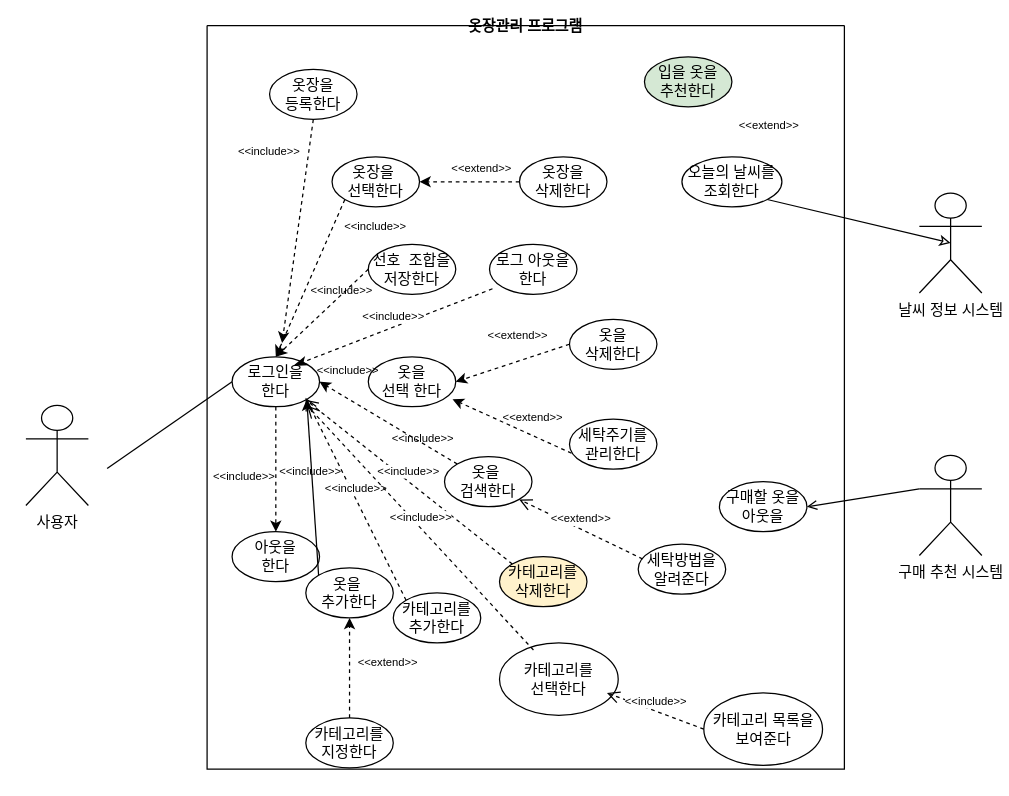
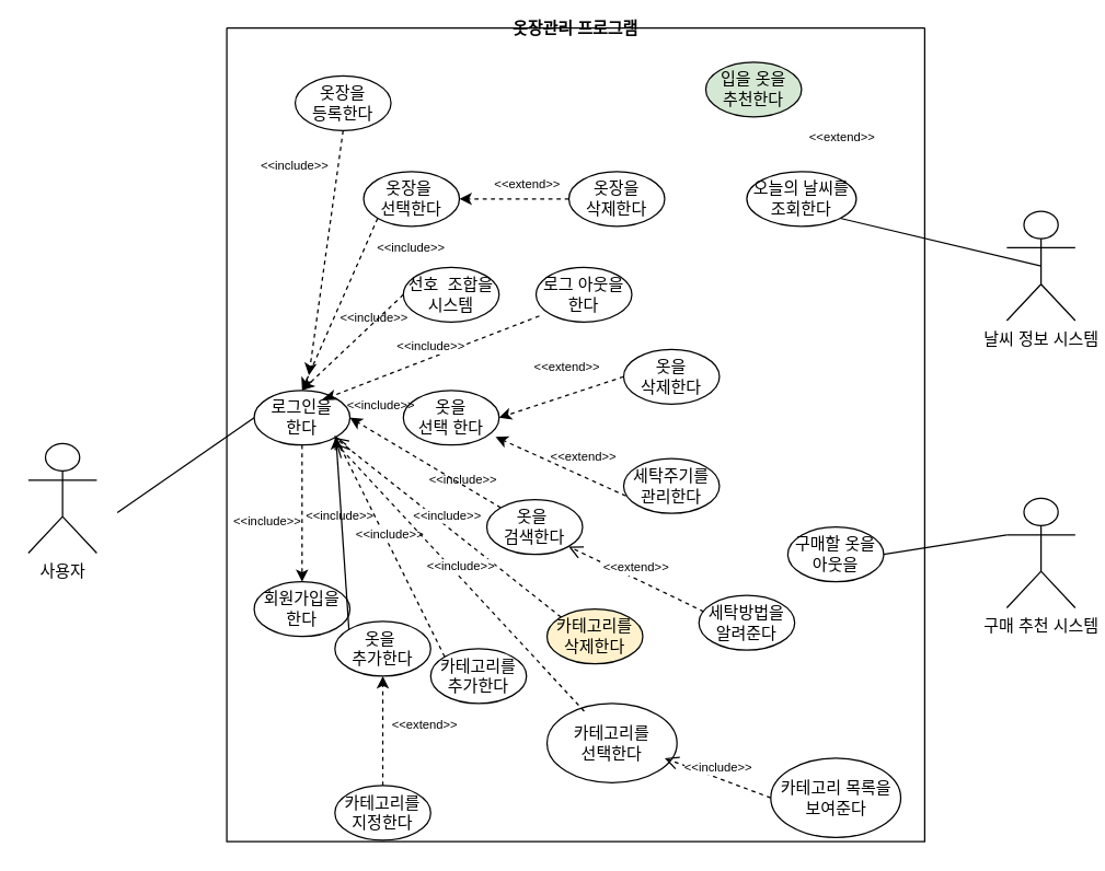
- <mxCell id="51" style="rounded=0;orthogonalLoop=1;jettySize=auto;html=1;exitX=1;exitY=1;exitDx=0;exitDy=0;entryX=0.5;entryY=0.5;entryDx=0;entryDy=0;entryPerimeter=0;fontSize=9;endArrow=classic;endFill=0;" parent="1" source="20" target="3" edge="1"><mxGeometry relative="1" as="geometry" /></mxCell>
+ <mxCell id="51" style="rounded=0;orthogonalLoop=1;jettySize=auto;html=1;exitX=1;exitY=1;exitDx=0;exitDy=0;entryX=0.5;entryY=0.5;entryDx=0;entryDy=0;entryPerimeter=0;fontSize=9;endArrow=none;endFill=0;" parent="1" source="20" target="3" edge="1"><mxGeometry relative="1" as="geometry" /></mxCell>
- <mxCell id="13" value="선호&amp;nbsp; 조합을&lt;br&gt;저장한다" style="ellipse;whiteSpace=wrap;html=1;" parent="4" vertex="1"><mxGeometry x="129" y="175" width="70" height="40" as="geometry" /></mxCell>
+ <mxCell id="13" value="선호&amp;nbsp; 조합을&lt;br&gt;시스템" style="ellipse;whiteSpace=wrap;html=1;" parent="4" vertex="1"><mxGeometry x="129" y="175" width="70" height="40" as="geometry" /></mxCell>
- <mxCell id="55" value="" style="endArrow=open;html=1;rounded=0;fontSize=9;entryX=1;entryY=0.5;entryDx=0;entryDy=0;exitX=0;exitY=0.333;exitDx=0;exitDy=0;exitPerimeter=0;" parent="1" source="54" target="22" edge="1"><mxGeometry width="50" height="50" relative="1" as="geometry"><mxPoint x="435" y="384" as="sourcePoint" /><mxPoint x="485" y="334" as="targetPoint" /></mxGeometry></mxCell>
+ <mxCell id="55" value="" style="endArrow=none;html=1;rounded=0;fontSize=9;entryX=1;entryY=0.5;entryDx=0;entryDy=0;exitX=0;exitY=0.333;exitDx=0;exitDy=0;exitPerimeter=0;" parent="1" source="54" target="22" edge="1"><mxGeometry width="50" height="50" relative="1" as="geometry"><mxPoint x="435" y="384" as="sourcePoint" /><mxPoint x="485" y="334" as="targetPoint" /></mxGeometry></mxCell>
- <mxCell id="6" value="아웃을&lt;br&gt;한다" style="ellipse;whiteSpace=wrap;html=1;" parent="4" vertex="1"><mxGeometry x="20" y="405" width="70" height="40" as="geometry" /></mxCell>
+ <mxCell id="6" value="회원가입을&lt;br&gt;한다" style="ellipse;whiteSpace=wrap;html=1;" parent="4" vertex="1"><mxGeometry x="20" y="405" width="70" height="40" as="geometry" /></mxCell>
